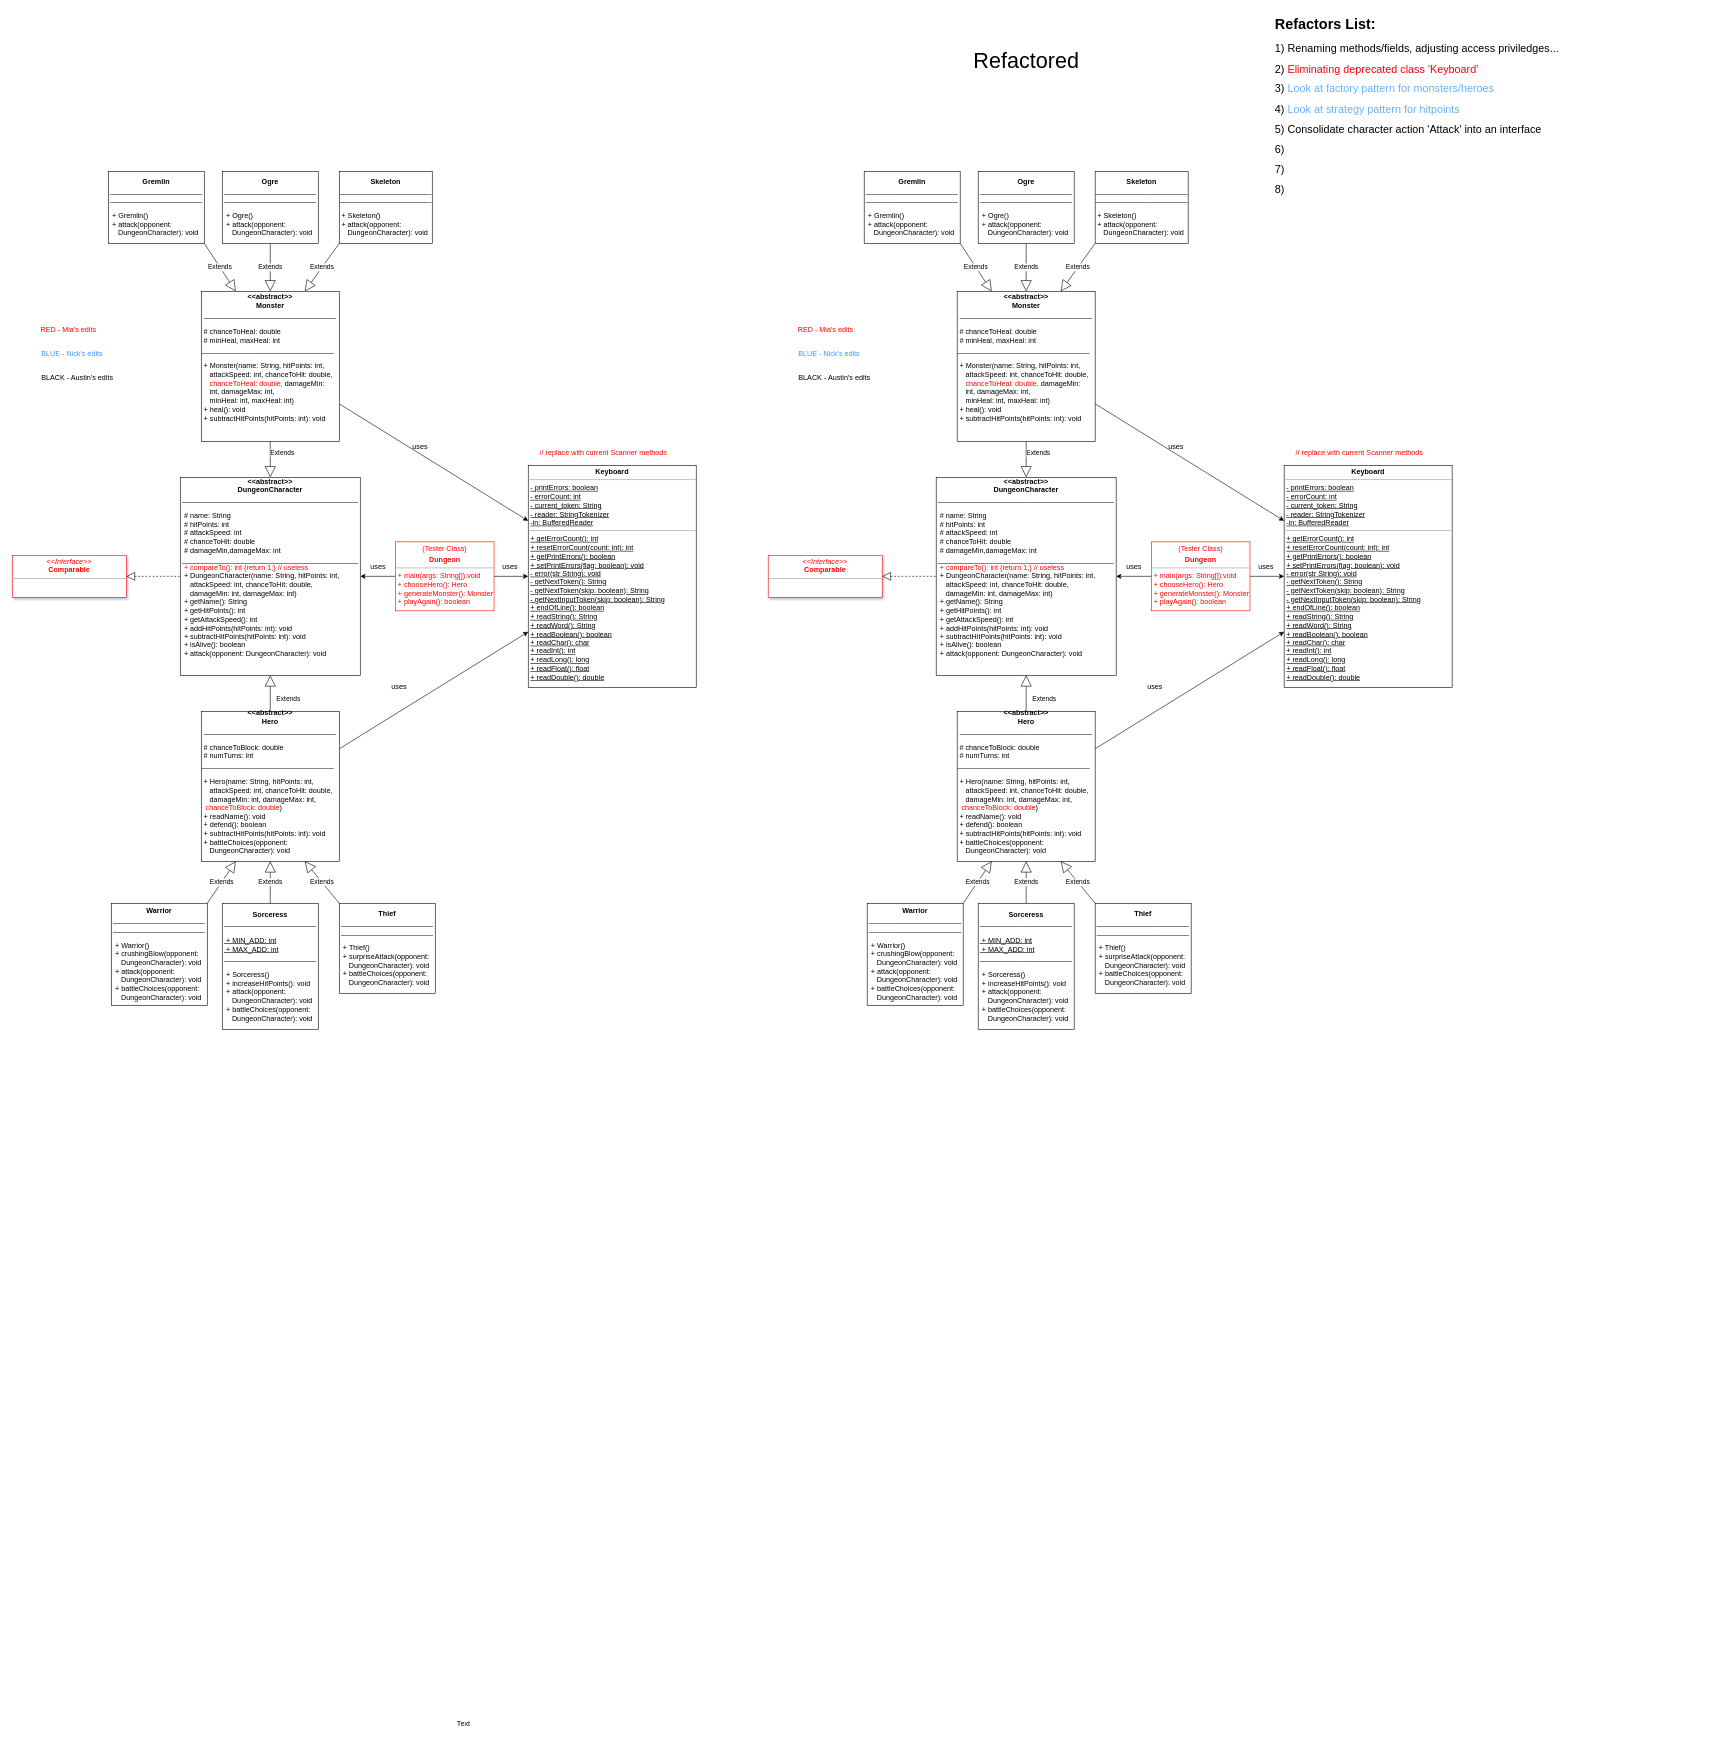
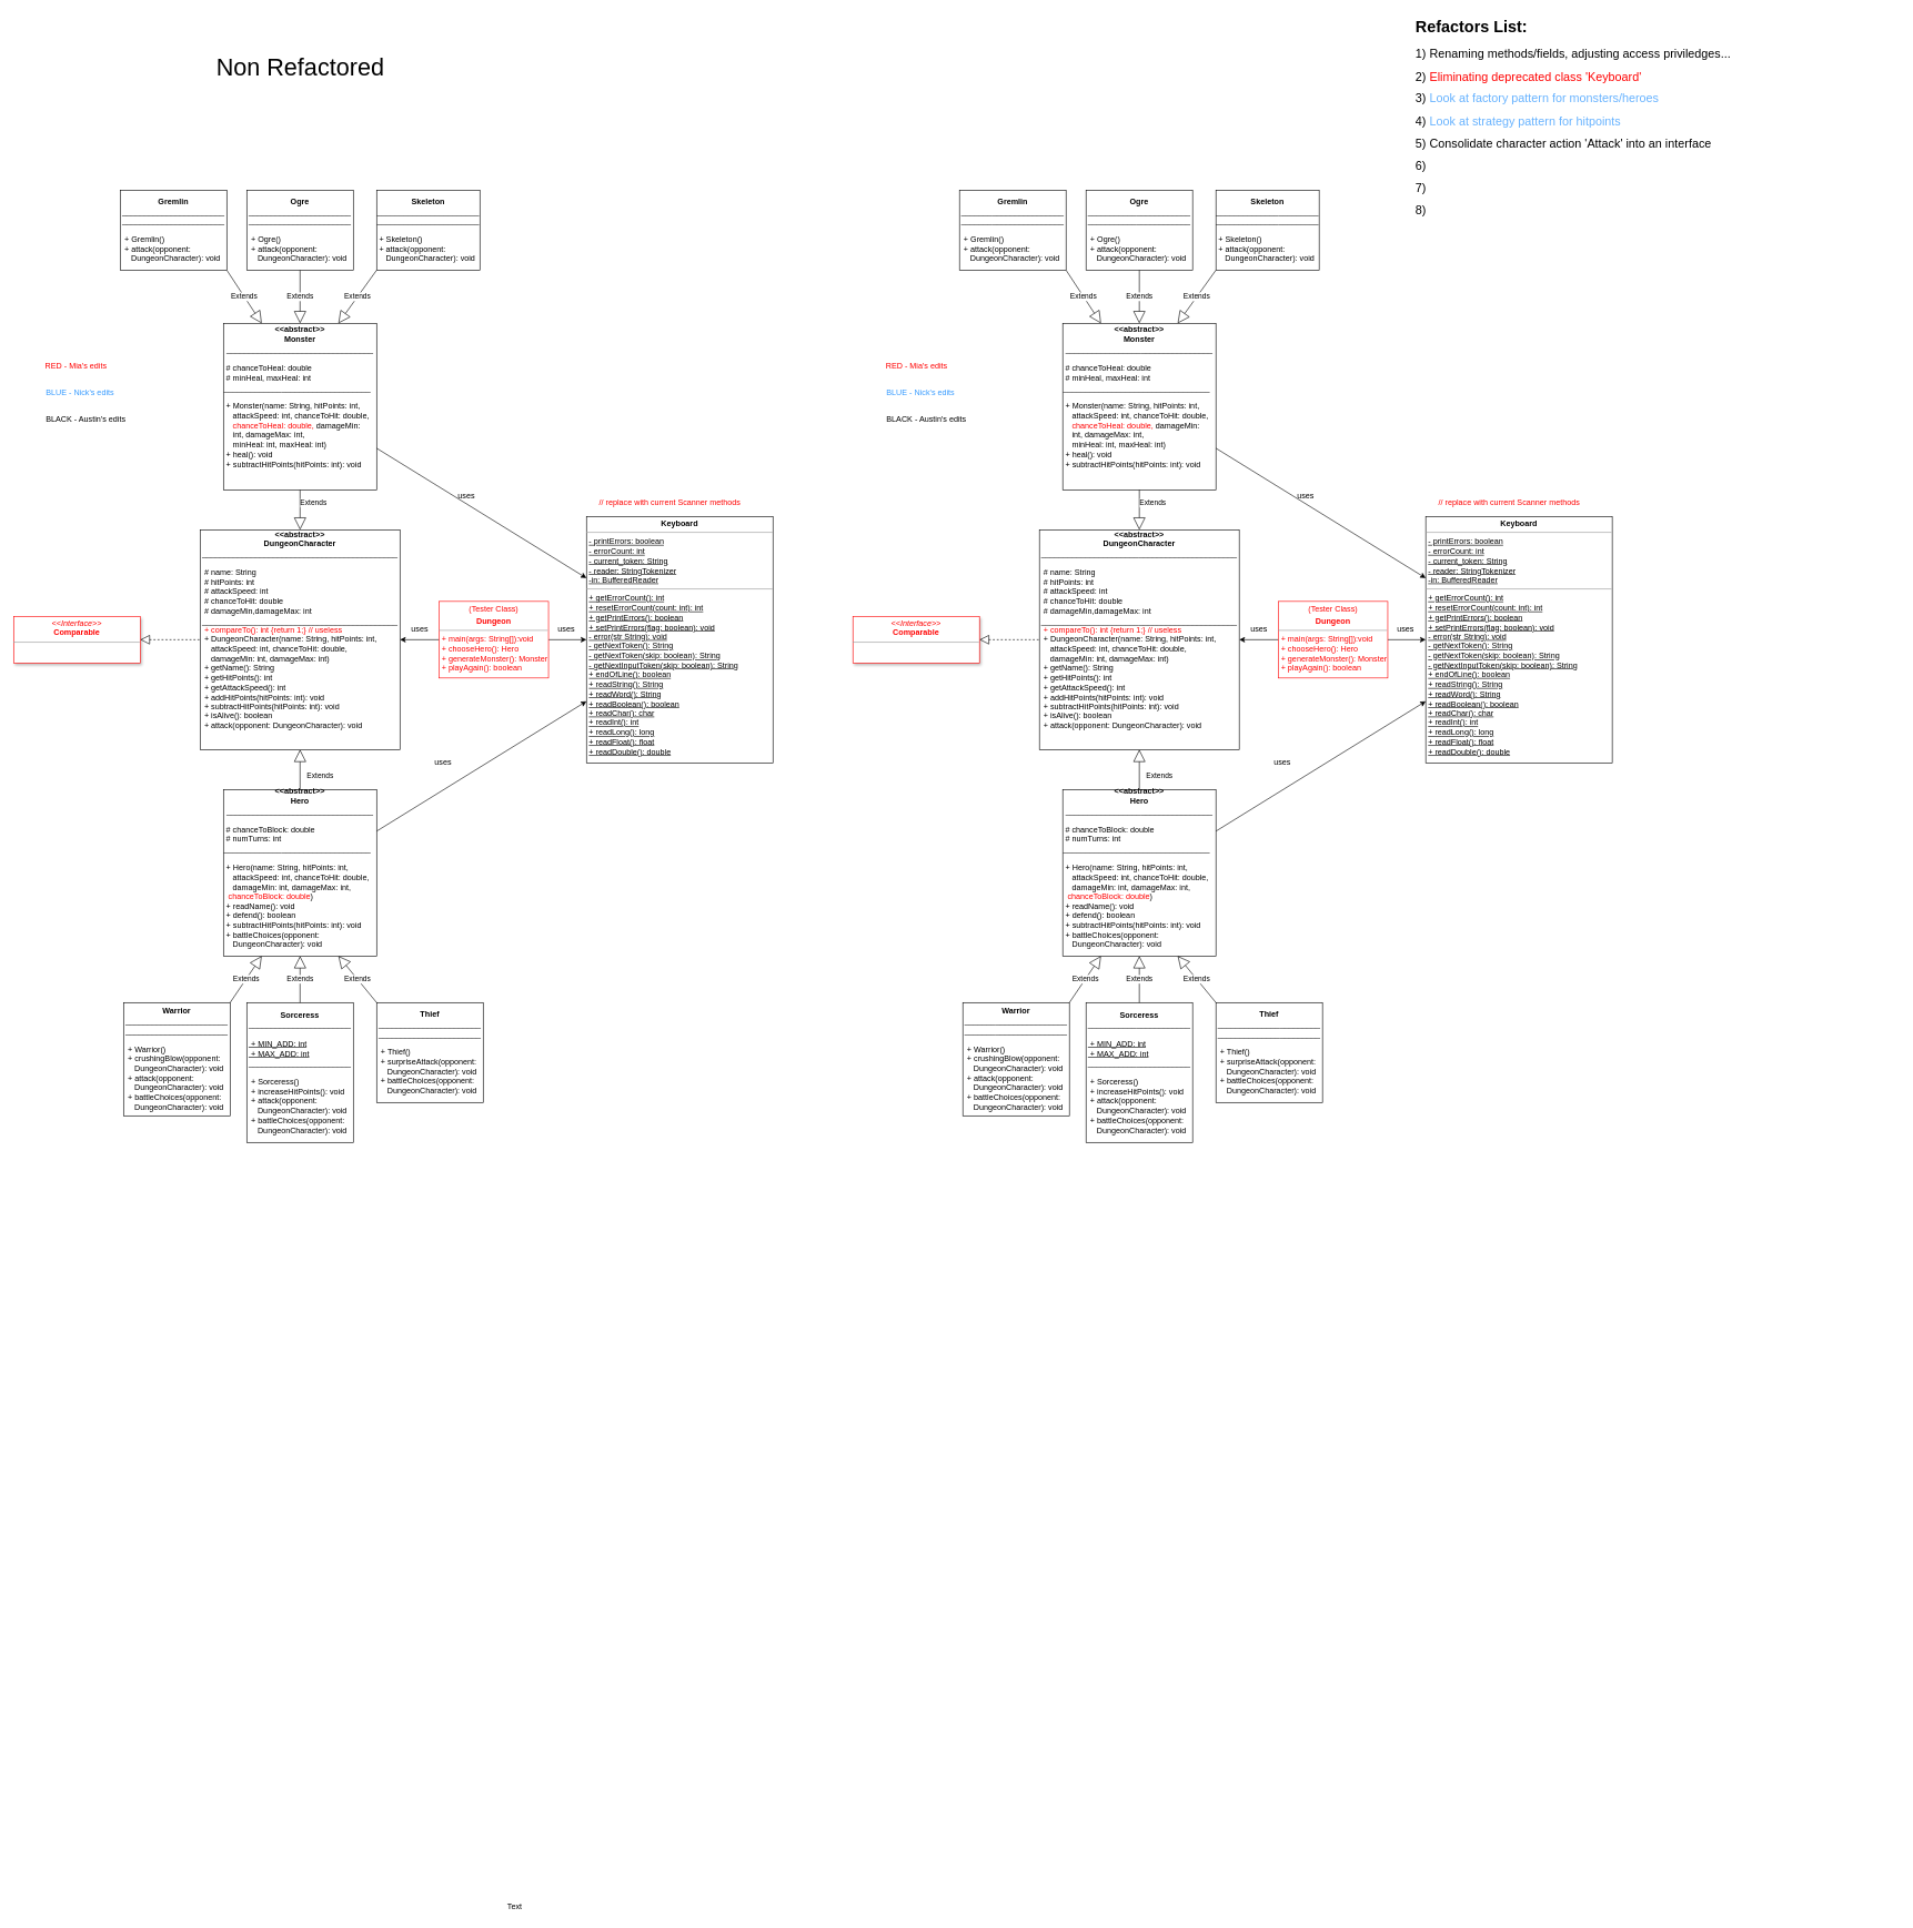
+ <mxCell id="64" value="&lt;font style=&quot;font-size: 36px&quot;&gt;Non Refactored&lt;/font&gt;" style="text;html=1;align=center;verticalAlign=middle;resizable=0;points=[];autosize=1;" parent="1" vertex="1"><mxGeometry x="315" y="85" width="270" height="30" as="geometry" /></mxCell>
- <mxCell id="65" value="&lt;font style=&quot;font-size: 36px&quot;&gt;Refactored&lt;/font&gt;" style="text;html=1;align=center;verticalAlign=middle;resizable=0;points=[];autosize=1;" parent="1" vertex="1"><mxGeometry x="1615" y="85" width="190" height="30" as="geometry" /></mxCell>
- <mxCell id="66" value="Text" style="text;html=1;align=center;verticalAlign=middle;resizable=0;points=[];autosize=1;" parent="1" vertex="1"><mxGeometry x="752" y="2863" width="40" height="20" as="geometry" /></mxCell>
+ <mxCell id="66" value="Text" style="text;html=1;align=center;verticalAlign=middle;resizable=0;points=[];autosize=1;" parent="1" vertex="1"><mxGeometry x="752" y="2853" width="40" height="20" as="geometry" /></mxCell>
